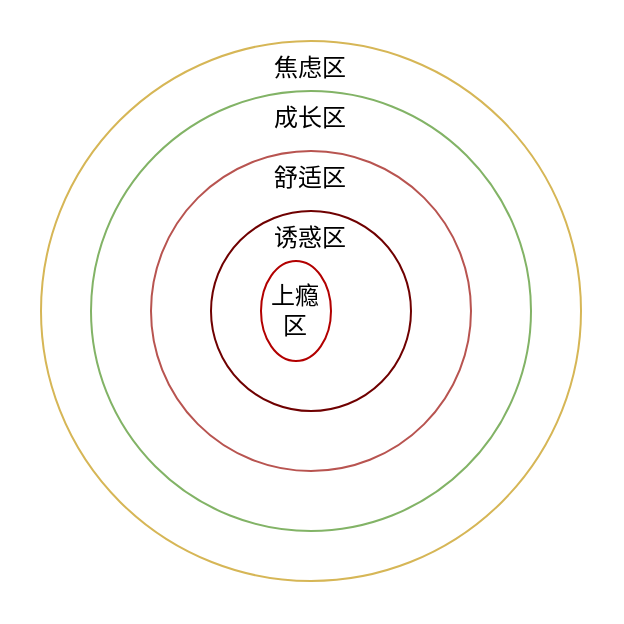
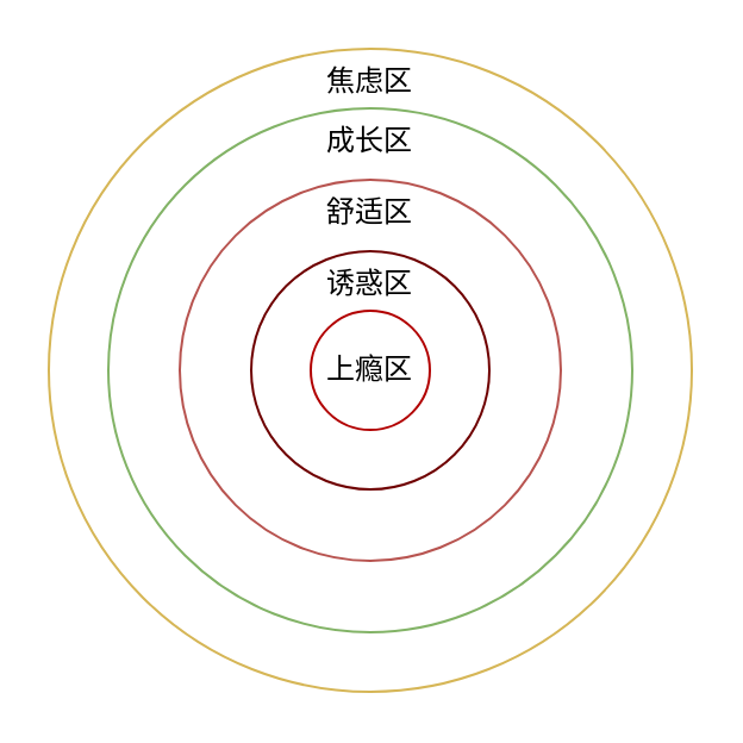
- <mxCell id="6" value="上瘾区" style="ellipse;whiteSpace=wrap;html=1;aspect=fixed;fillColor=none;strokeColor=#B20000;fontColor=#000000;" parent="1" vertex="1"><mxGeometry x="130" y="130" width="35" height="50" as="geometry" /></mxCell>
+ <mxCell id="6" value="上瘾区" style="ellipse;whiteSpace=wrap;html=1;aspect=fixed;fillColor=none;strokeColor=#B20000;fontColor=#000000;" parent="1" vertex="1"><mxGeometry x="130" y="130" width="50" height="50" as="geometry" /></mxCell>
